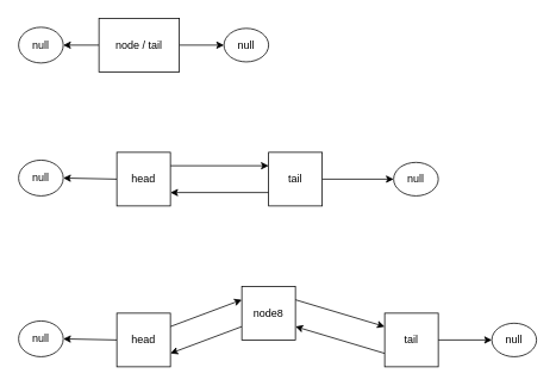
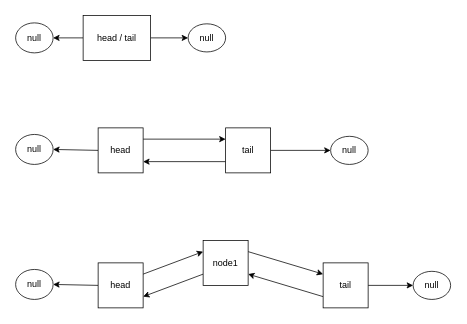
- <mxCell id="9" value="node / tail" style="rounded=0;whiteSpace=wrap;html=1;" parent="1" vertex="1"><mxGeometry x="110" y="20" width="90" height="60" as="geometry" /></mxCell>
+ <mxCell id="9" value="head / tail" style="rounded=0;whiteSpace=wrap;html=1;" parent="1" vertex="1"><mxGeometry x="110" y="20" width="90" height="60" as="geometry" /></mxCell>
- <mxCell id="4" value="node8" style="rounded=0;whiteSpace=wrap;html=1;" parent="1" vertex="1"><mxGeometry x="270" y="320" width="60" height="60" as="geometry" /></mxCell>
+ <mxCell id="4" value="node1" style="rounded=0;whiteSpace=wrap;html=1;" parent="1" vertex="1"><mxGeometry x="270" y="320" width="60" height="60" as="geometry" /></mxCell>
